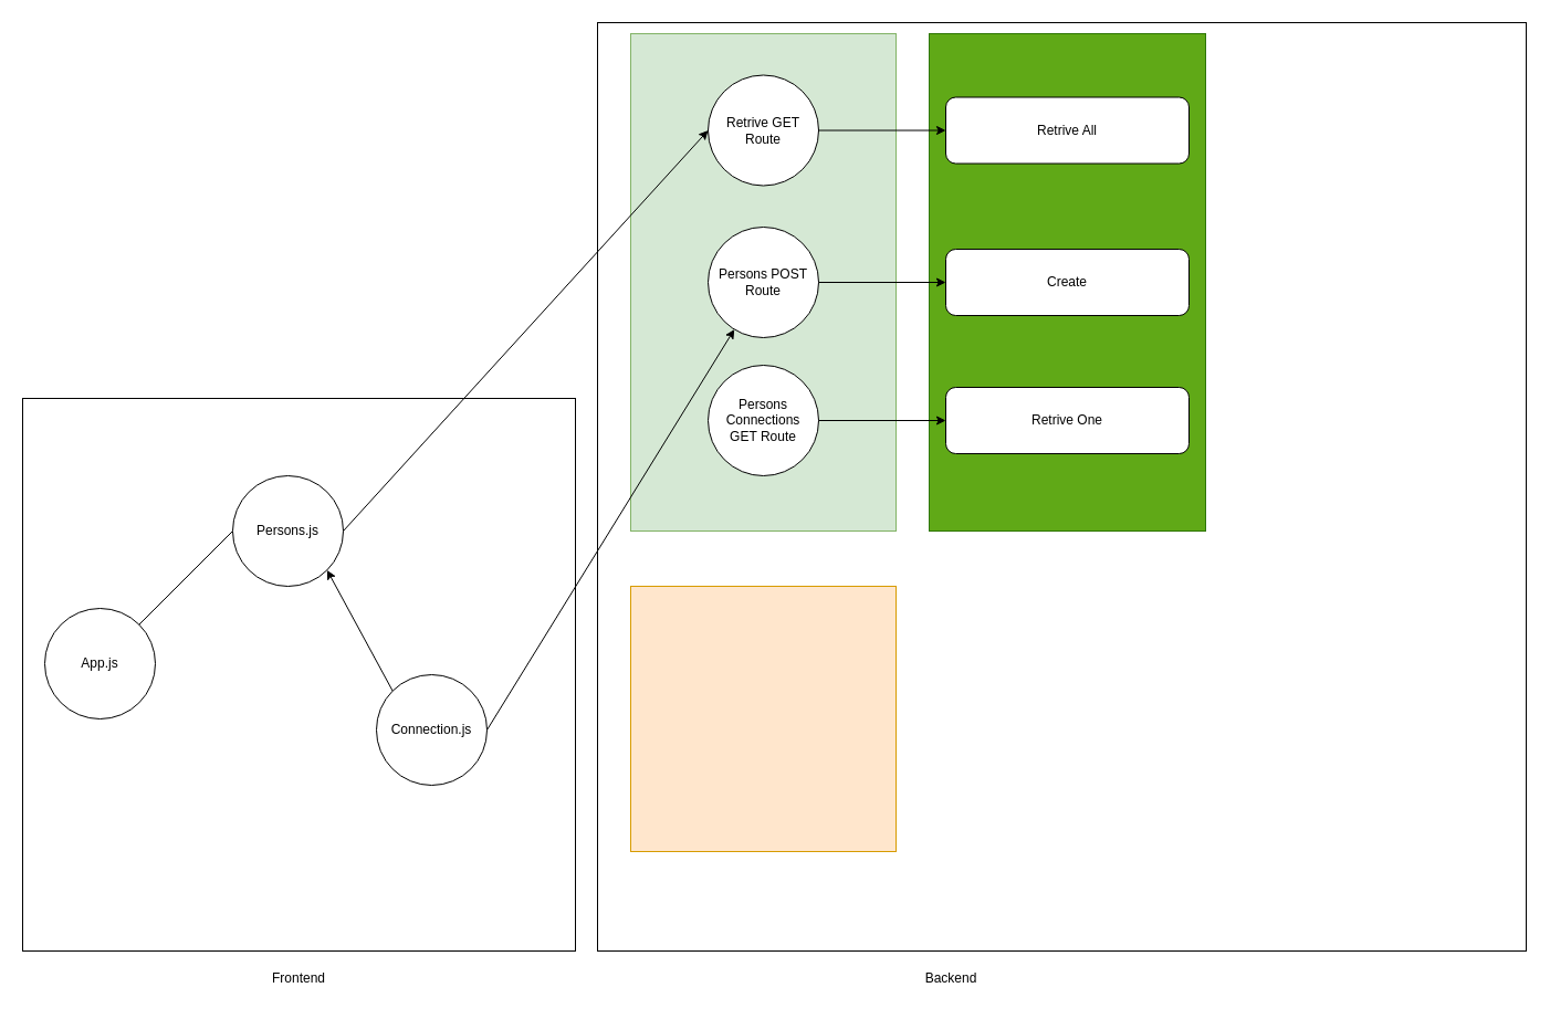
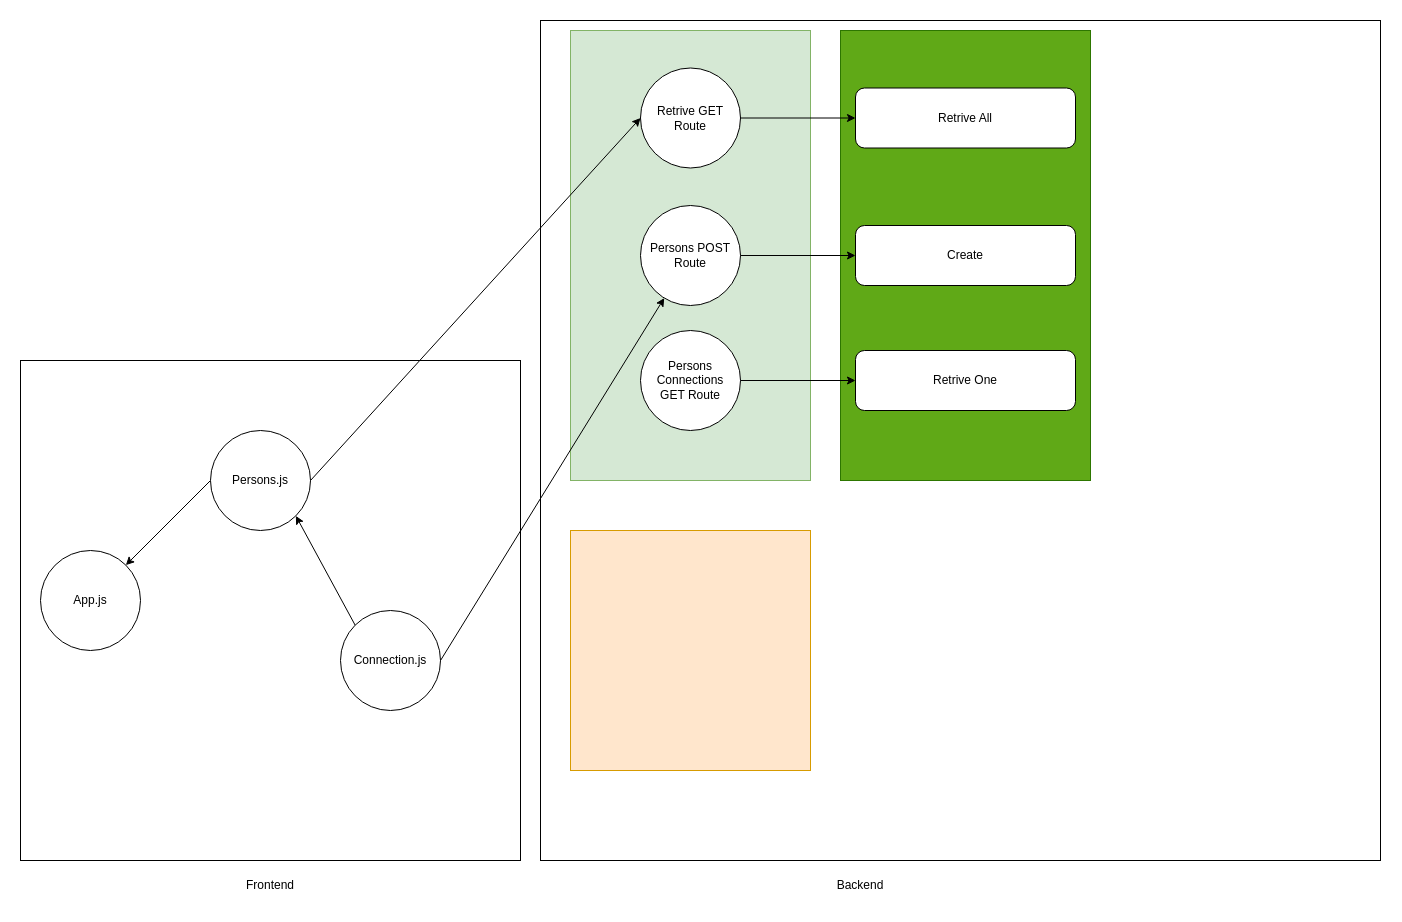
- <mxCell id="7" style="edgeStyle=none;rounded=0;orthogonalLoop=1;jettySize=auto;html=1;exitX=0;exitY=0.5;exitDx=0;exitDy=0;entryX=1;entryY=0;entryDx=0;entryDy=0;endArrow=none;" edge="1" parent="1" source="8" target="6"><mxGeometry relative="1" as="geometry" /></mxCell>
+ <mxCell id="7" style="edgeStyle=none;rounded=0;orthogonalLoop=1;jettySize=auto;html=1;exitX=0;exitY=0.5;exitDx=0;exitDy=0;entryX=1;entryY=0;entryDx=0;entryDy=0;" edge="1" parent="1" source="8" target="6"><mxGeometry relative="1" as="geometry" /></mxCell>
